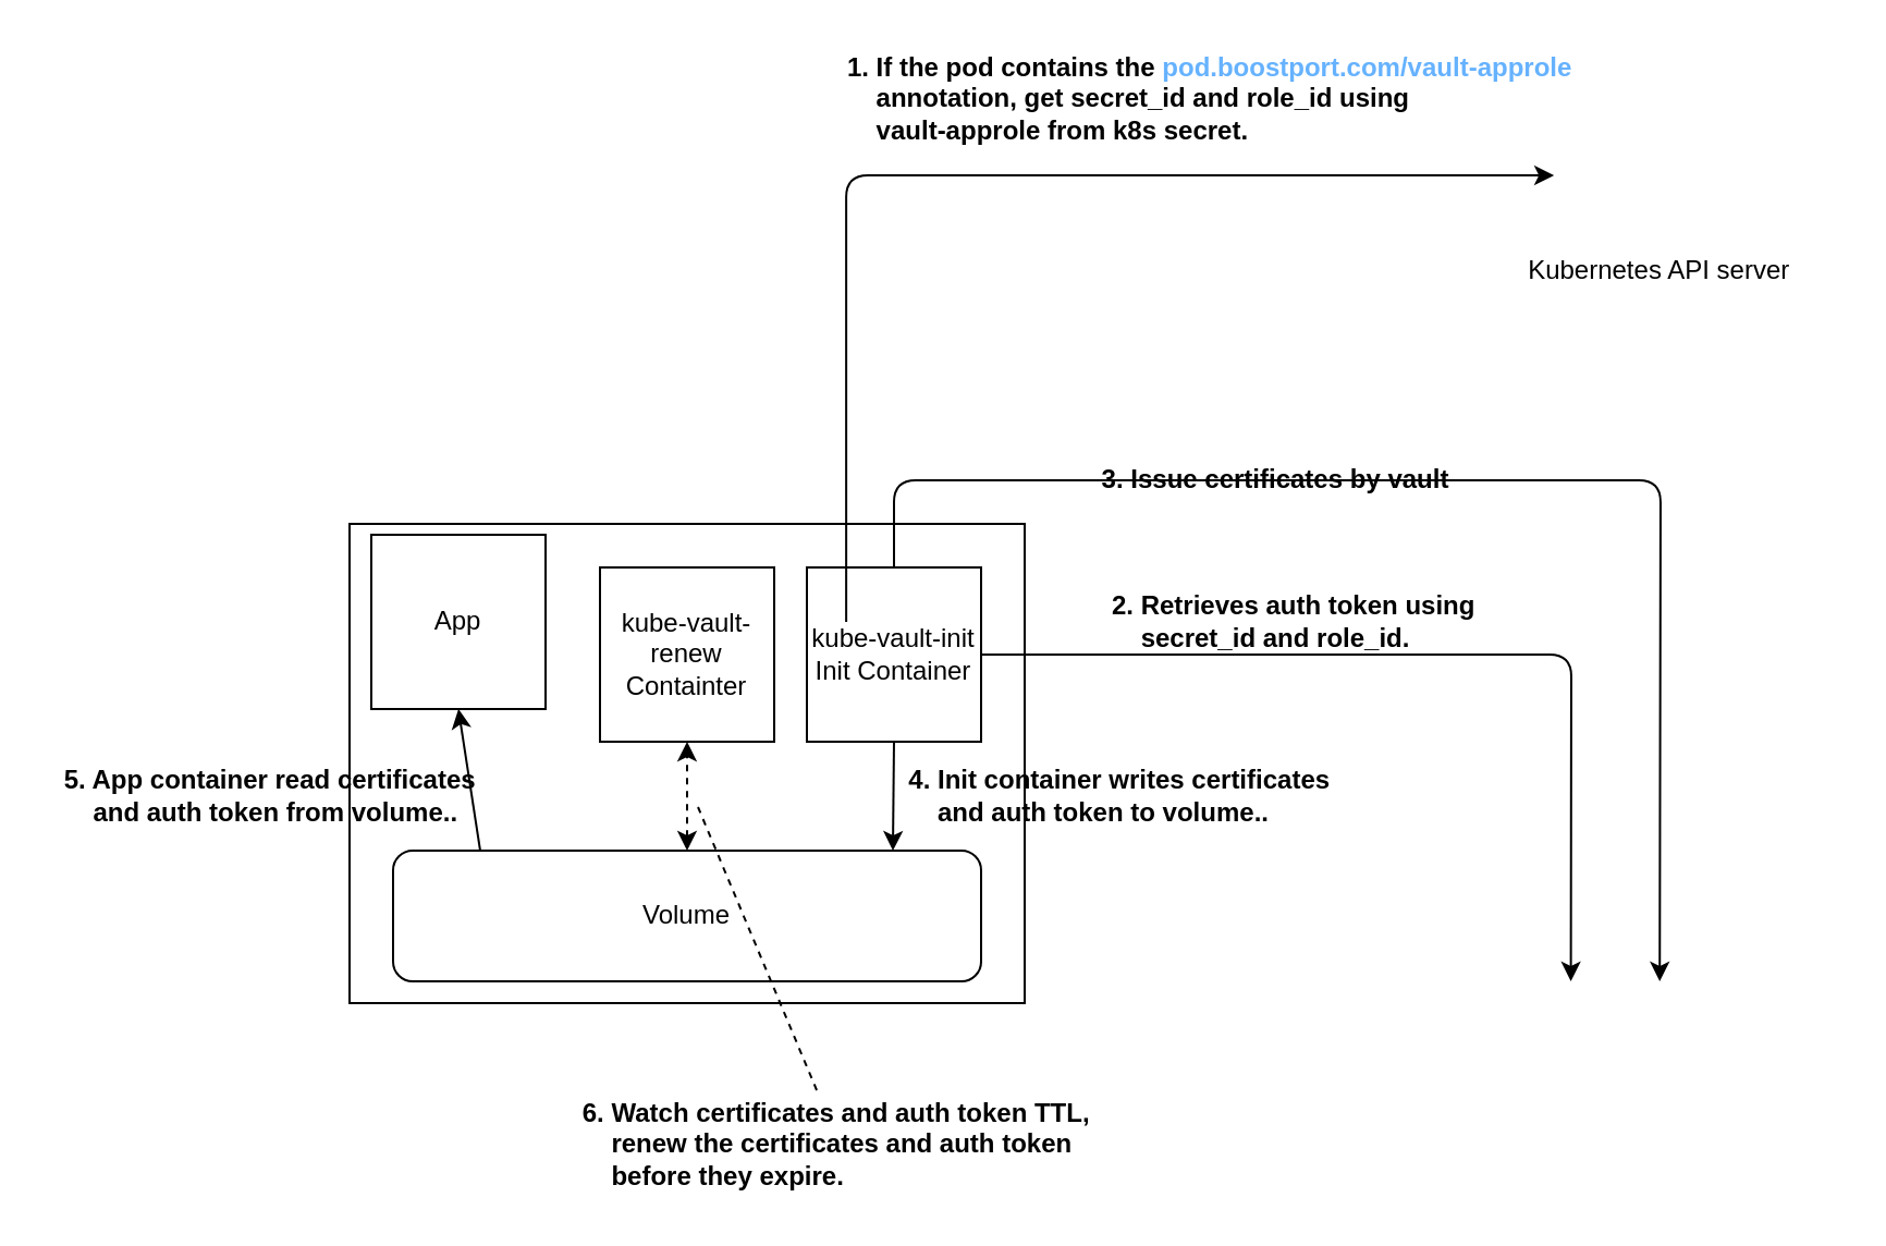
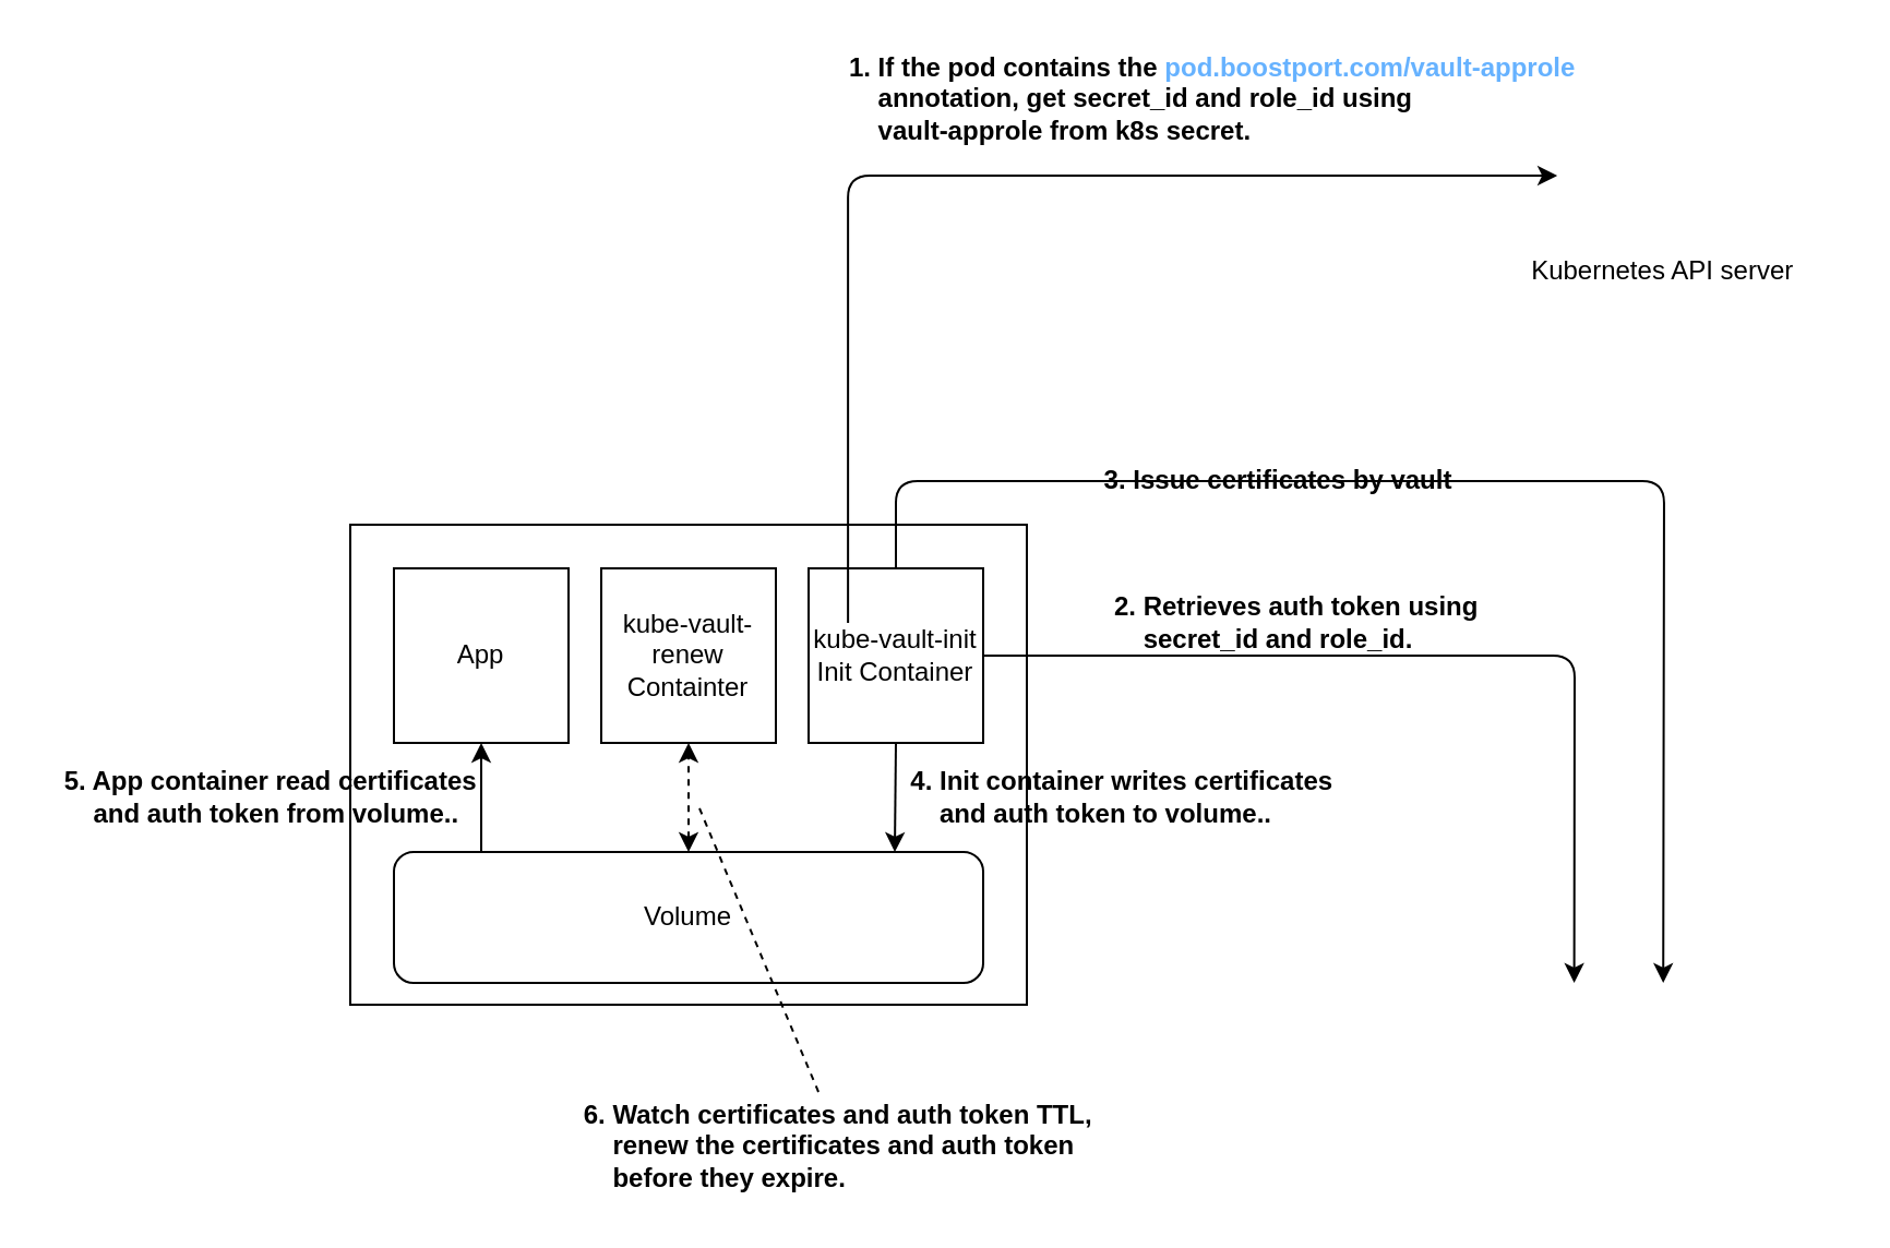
- <mxCell id="7" value="App" style="whiteSpace=wrap;html=1;aspect=fixed;" vertex="1" parent="1"><mxGeometry x="170" y="245" width="80" height="80" as="geometry" /></mxCell>
+ <mxCell id="7" value="App" style="whiteSpace=wrap;html=1;aspect=fixed;" vertex="1" parent="1"><mxGeometry x="180" y="260" width="80" height="80" as="geometry" /></mxCell>
